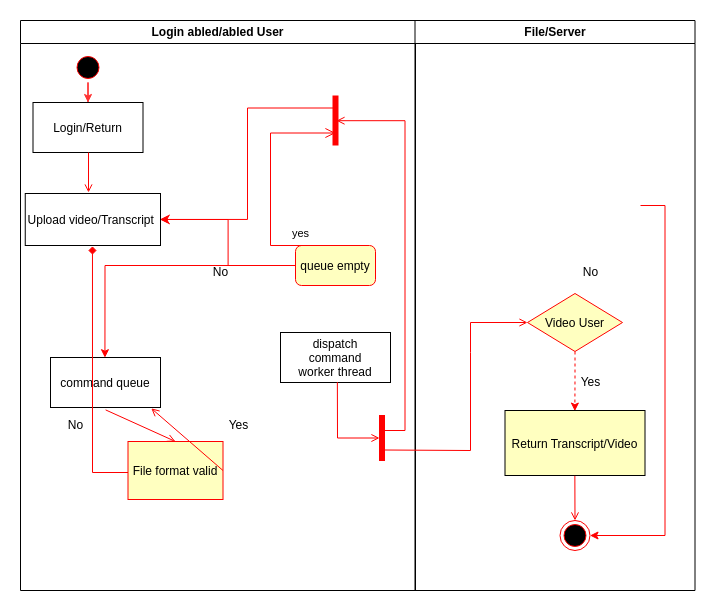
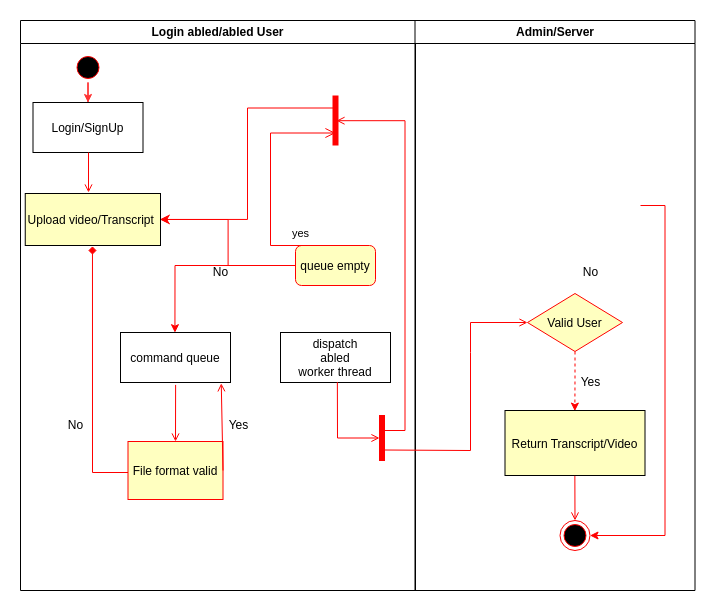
- <mxCell id="24" value="File/Server" style="swimlane;whiteSpace=wrap" parent="1" vertex="1"><mxGeometry x="414.5" y="20" width="280" height="570" as="geometry" /></mxCell>
+ <mxCell id="24" value="Admin/Server" style="swimlane;whiteSpace=wrap" parent="1" vertex="1"><mxGeometry x="414.5" y="20" width="280" height="570" as="geometry" /></mxCell>
- <mxCell id="16" value="Login/Return" style="" parent="2" vertex="1"><mxGeometry x="12.5" y="82" width="110" height="50" as="geometry" /></mxCell>
+ <mxCell id="16" value="Login/SignUp" style="" parent="2" vertex="1"><mxGeometry x="12.5" y="82" width="110" height="50" as="geometry" /></mxCell>
- <mxCell id="13" value="Upload video/Transcript " style="" parent="2" vertex="1"><mxGeometry x="4.75" y="173" width="135.25" height="52" as="geometry" /></mxCell>
+ <mxCell id="13" value="Upload video/Transcript " style="fillColor=#ffffc0;" parent="2" vertex="1"><mxGeometry x="4.75" y="173" width="135.25" height="52" as="geometry" /></mxCell>
- <mxCell id="31" value="Video User" style="rhombus;fillColor=#ffffc0;strokeColor=#ff0000;" vertex="1" parent="24"><mxGeometry x="112.5" y="273" width="95" height="58" as="geometry" /></mxCell>
+ <mxCell id="31" value="Valid User" style="rhombus;fillColor=#ffffc0;strokeColor=#ff0000;" vertex="1" parent="24"><mxGeometry x="112.5" y="273" width="95" height="58" as="geometry" /></mxCell>
- <mxCell id="10" value="dispatch&#10;command&#10;worker thread" style="" parent="2" vertex="1"><mxGeometry x="260" y="312" width="110" height="50" as="geometry" /></mxCell>
+ <mxCell id="10" value="dispatch&#10;abled&#10;worker thread" style="" parent="2" vertex="1"><mxGeometry x="260" y="312" width="110" height="50" as="geometry" /></mxCell>
- <mxCell id="3" value="command queue" style="" parent="2" vertex="1"><mxGeometry x="30" y="337" width="110" height="50" as="geometry" /></mxCell>
+ <mxCell id="3" value="command queue" style="" parent="2" vertex="1"><mxGeometry x="100" y="312" width="110" height="50" as="geometry" /></mxCell>
